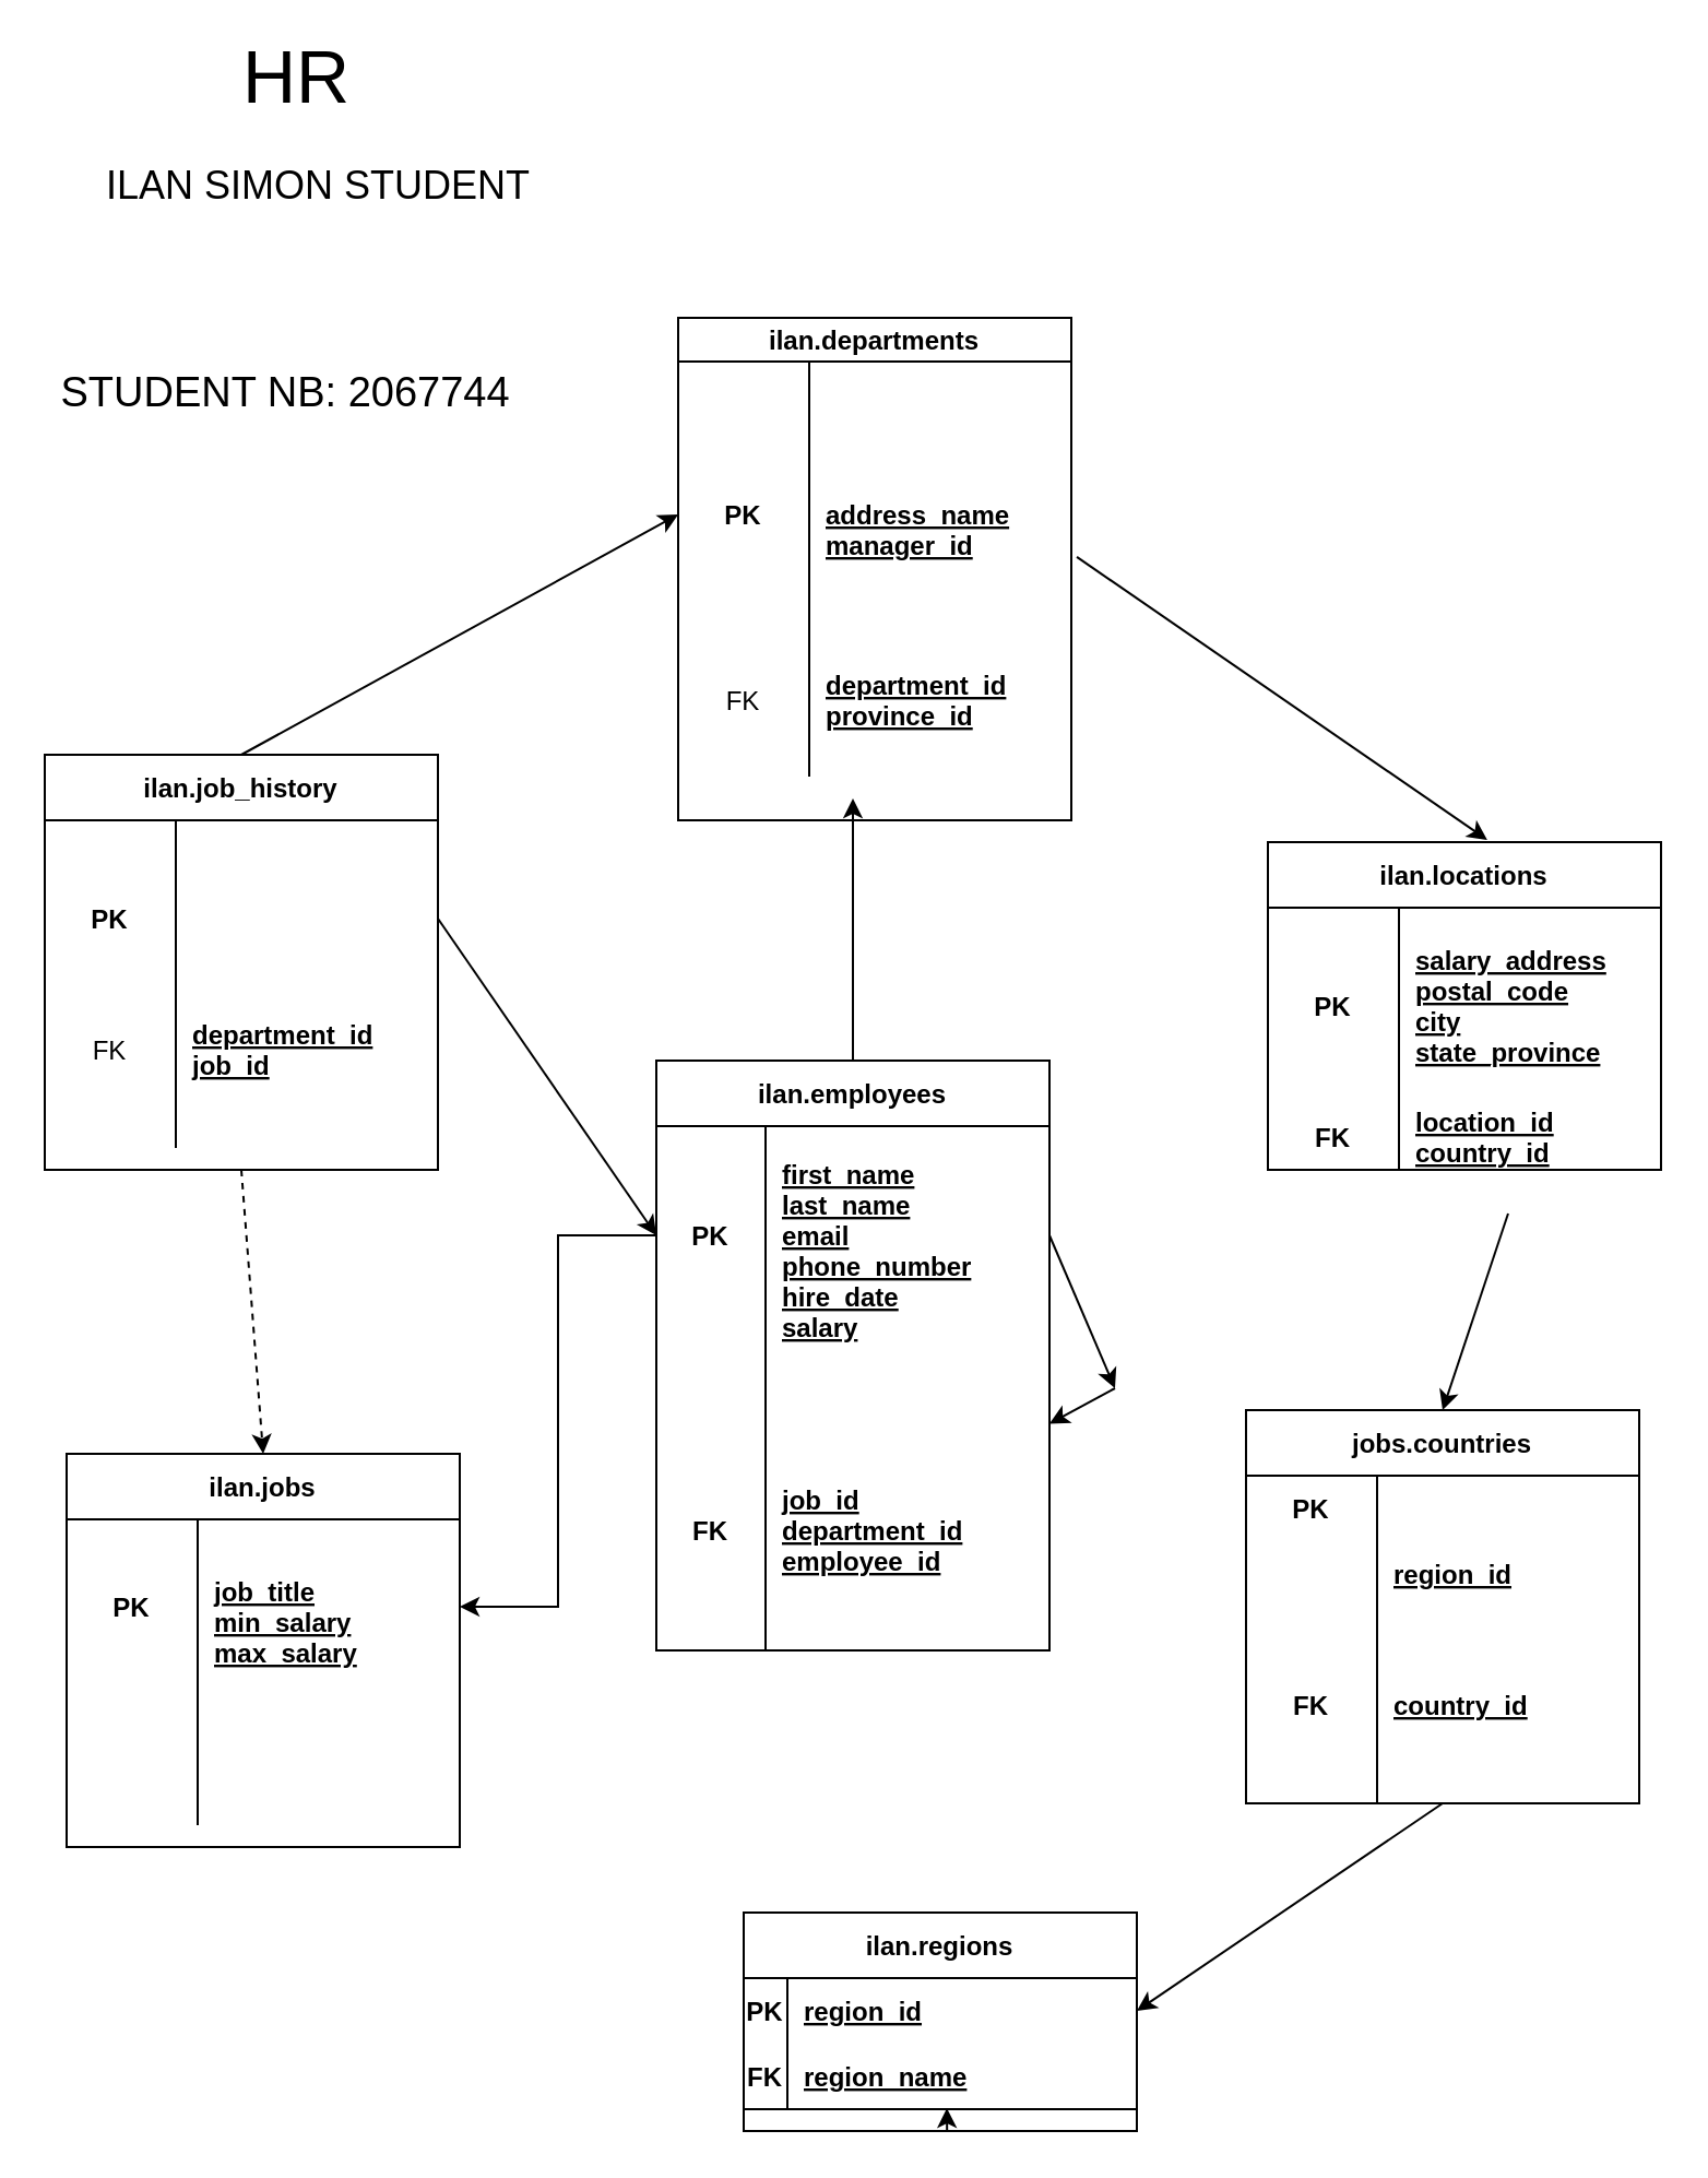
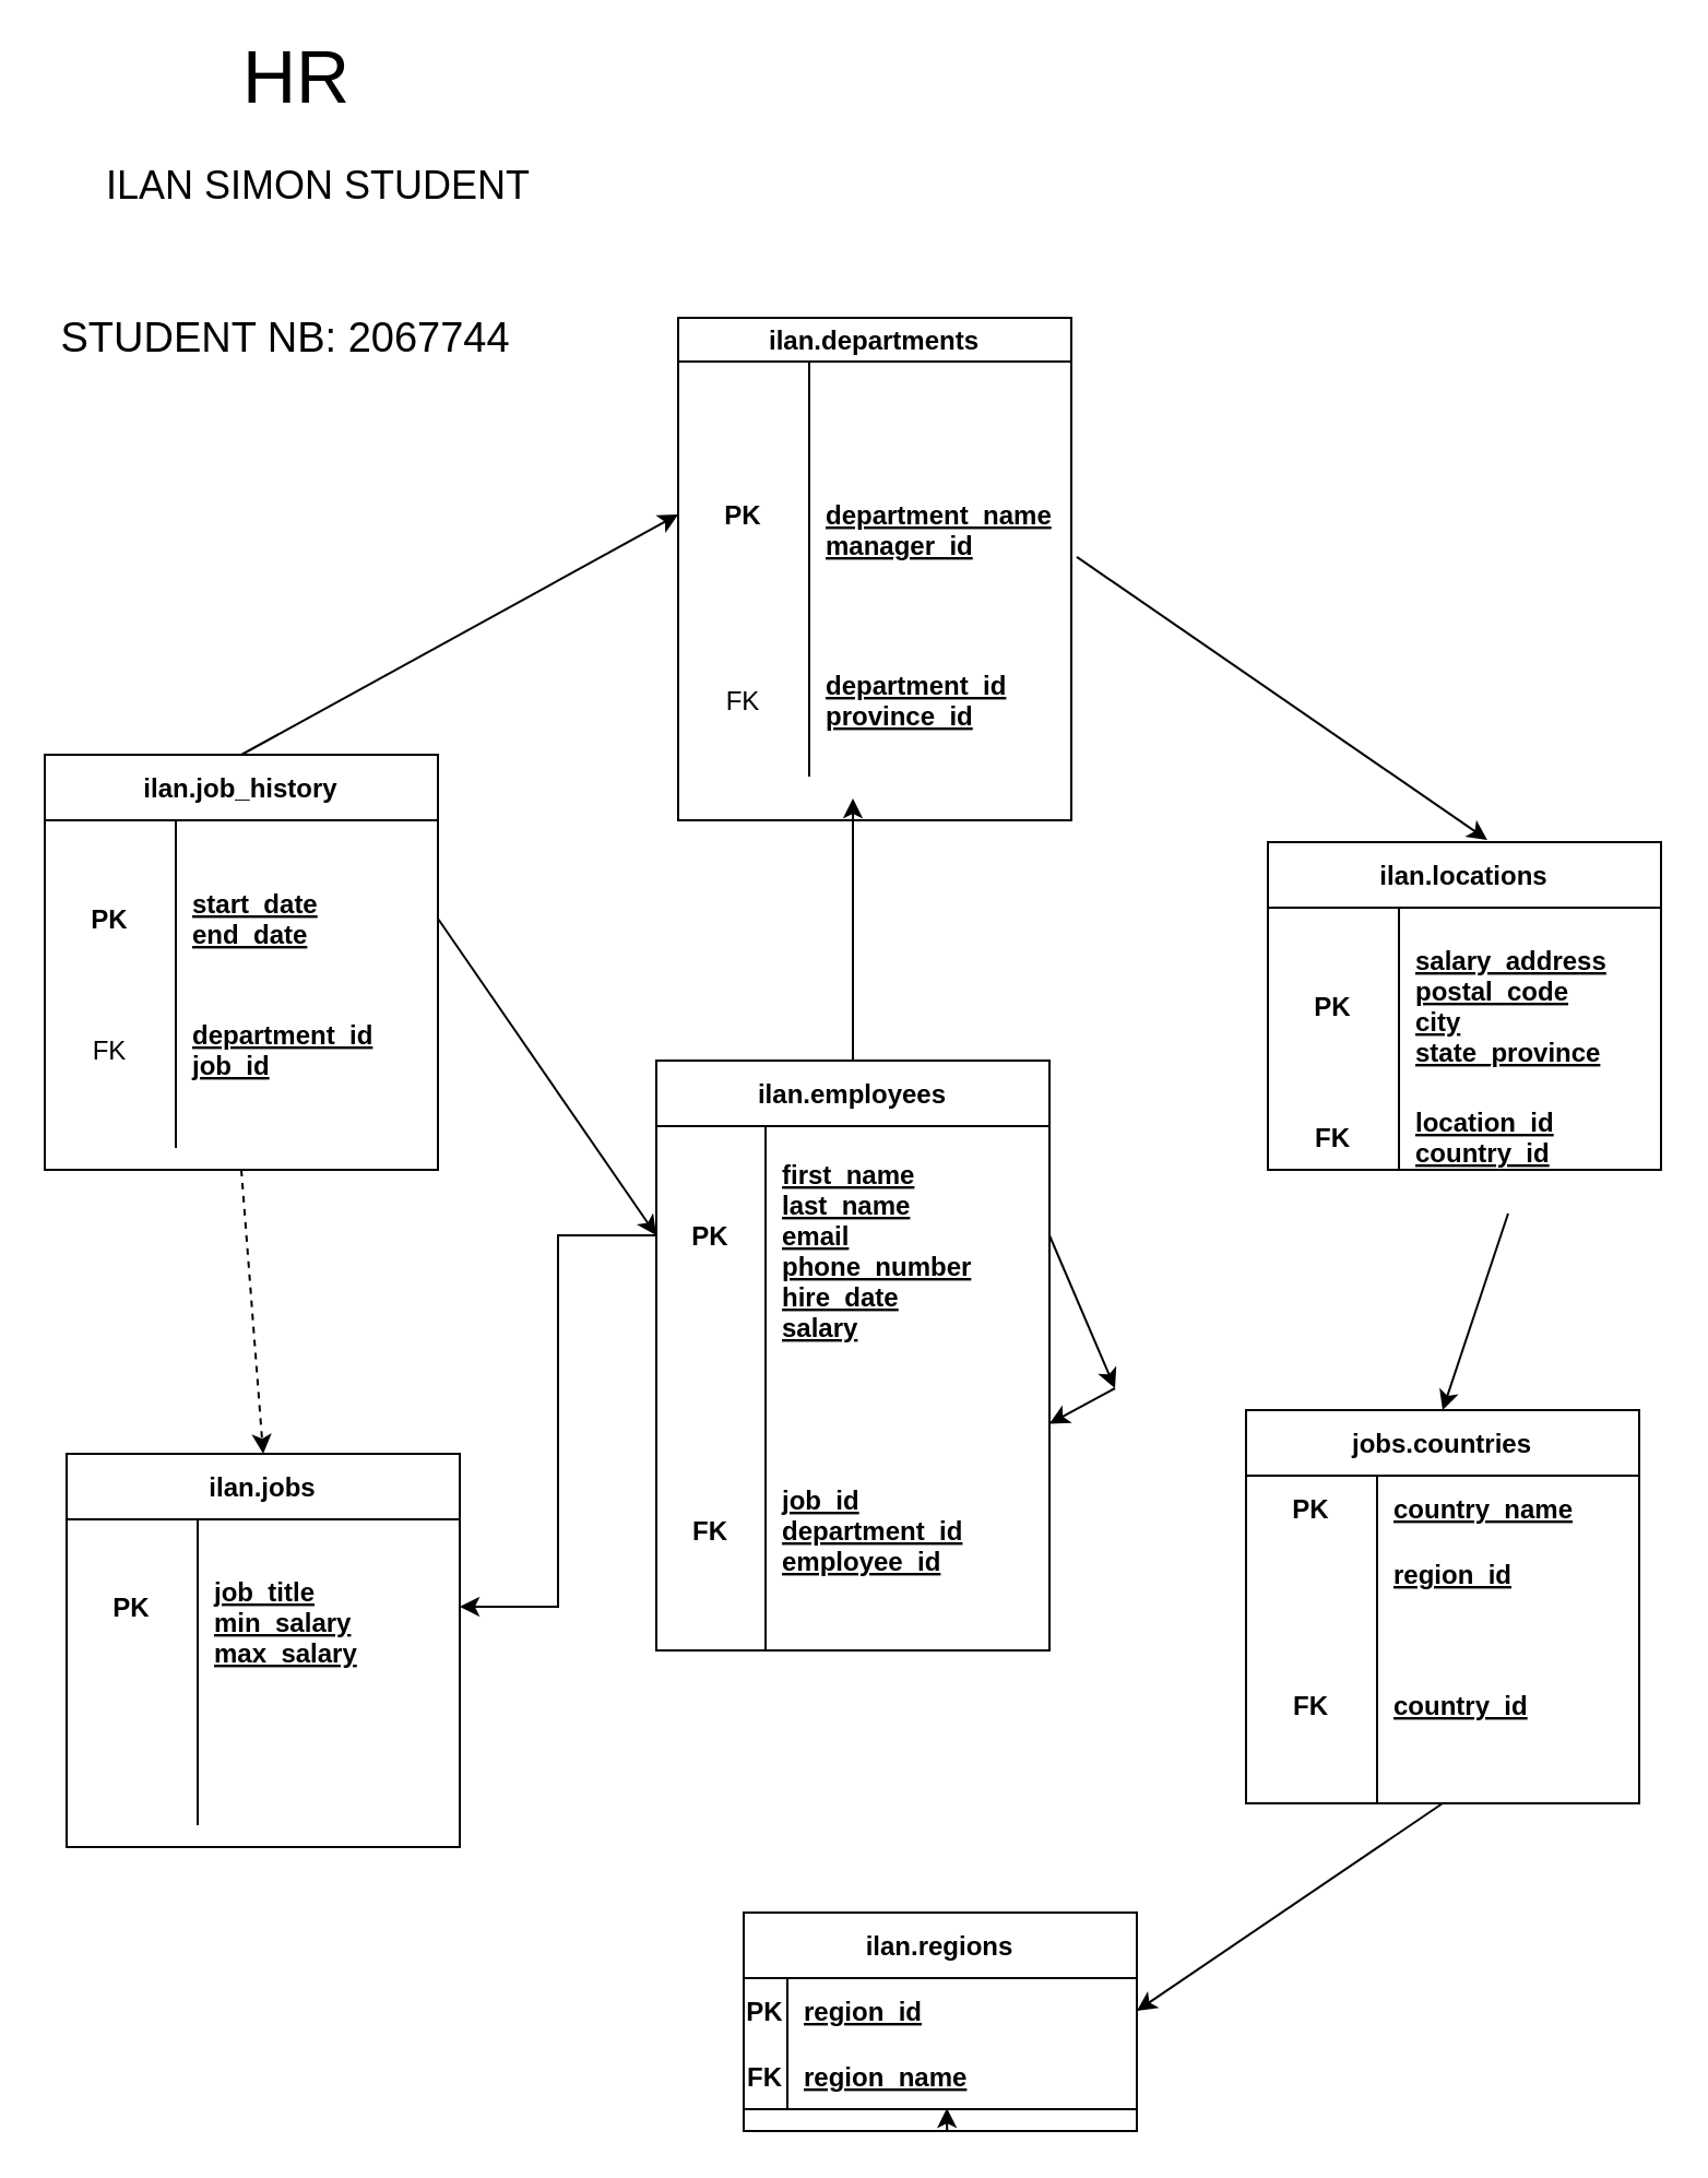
- <mxCell id="79" value="&lt;font style=&quot;font-size: 19px&quot;&gt;STUDENT NB: 2067744&lt;/font&gt;" style="text;html=1;align=center;verticalAlign=middle;resizable=0;points=[];autosize=1;" vertex="1" parent="1"><mxGeometry x="20" y="170" width="220" height="20" as="geometry" /></mxCell>
+ <mxCell id="79" value="&lt;font style=&quot;font-size: 19px&quot;&gt;STUDENT NB: 2067744&lt;/font&gt;" style="text;html=1;align=center;verticalAlign=middle;resizable=0;points=[];autosize=1;" vertex="1" parent="1"><mxGeometry x="20" y="145" width="220" height="20" as="geometry" /></mxCell>
- <mxCell id="30" value="&#10;address_name&#10;manager_id" style="shape=partialRectangle;connectable=0;fillColor=none;top=0;left=0;bottom=0;right=0;align=left;spacingLeft=6;fontStyle=5;overflow=hidden;" vertex="1" parent="28"><mxGeometry x="60" width="120" height="140" as="geometry" /></mxCell>
+ <mxCell id="30" value="&#10;department_name&#10;manager_id" style="shape=partialRectangle;connectable=0;fillColor=none;top=0;left=0;bottom=0;right=0;align=left;spacingLeft=6;fontStyle=5;overflow=hidden;" vertex="1" parent="28"><mxGeometry x="60" width="120" height="140" as="geometry" /></mxCell>
+ <mxCell id="50" value="&#10;start_date&#10;end_date&#10;" style="shape=partialRectangle;connectable=0;fillColor=none;top=0;left=0;bottom=0;right=0;align=left;spacingLeft=6;fontStyle=5;overflow=hidden;" vertex="1" parent="48"><mxGeometry x="60" width="120" height="90" as="geometry" /></mxCell>
+ <mxCell id="13" value="country_name" style="shape=partialRectangle;connectable=0;fillColor=none;top=0;left=0;bottom=0;right=0;align=left;spacingLeft=6;fontStyle=5;overflow=hidden;" vertex="1" parent="11"><mxGeometry x="60" width="120" height="30" as="geometry" /></mxCell>
